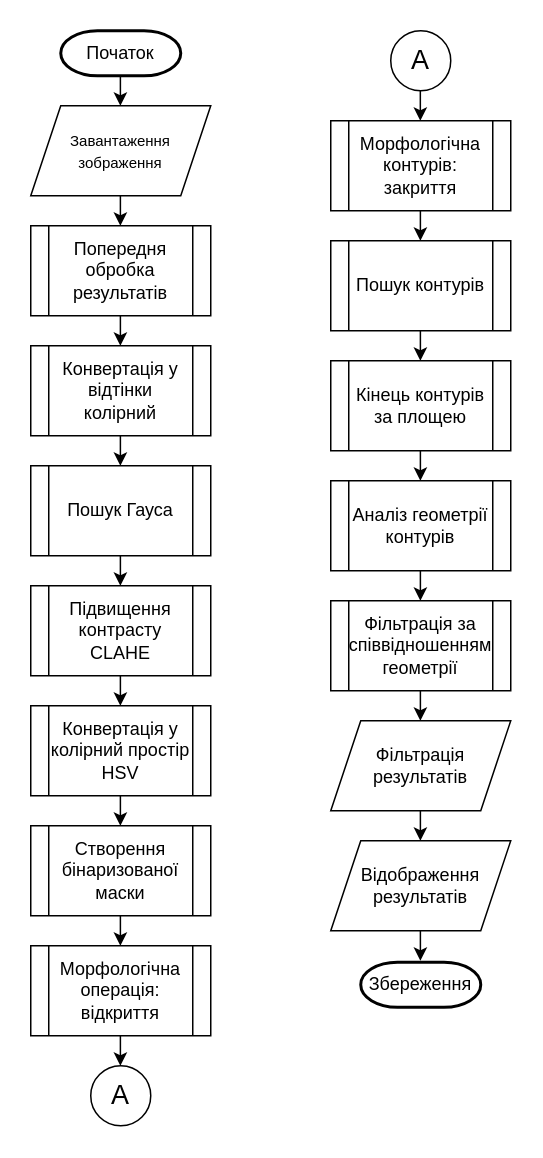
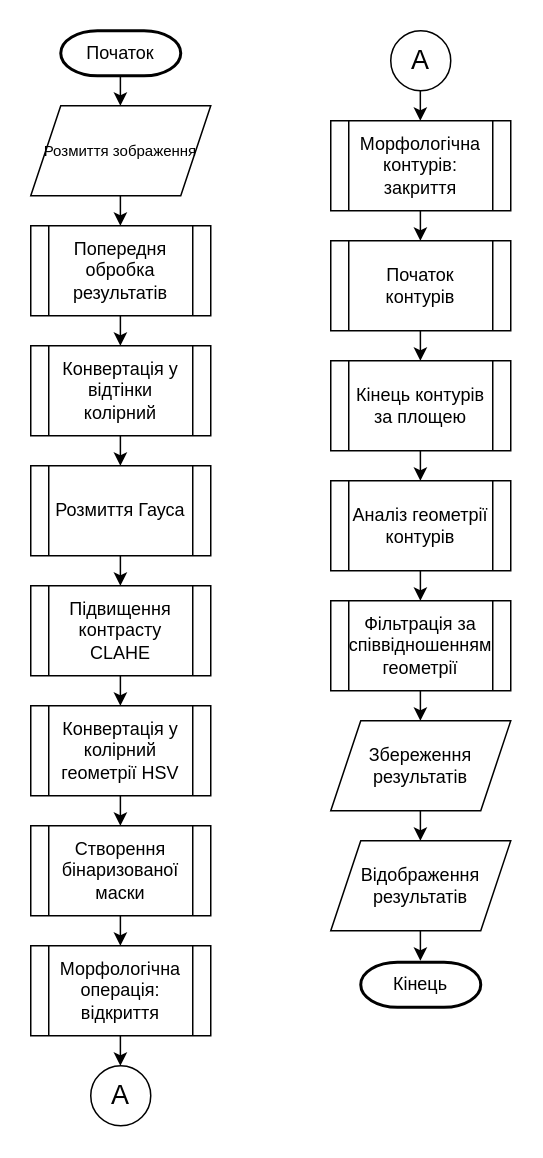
- <mxCell id="3" value="&lt;font style=&quot;font-size: 10px;&quot;&gt;Завантаження зображення&lt;/font&gt;" style="shape=parallelogram;perimeter=parallelogramPerimeter;whiteSpace=wrap;html=1;fixedSize=1;" vertex="1" parent="1"><mxGeometry x="20" y="70" width="120" height="60" as="geometry" /></mxCell>
+ <mxCell id="3" value="&lt;font style=&quot;font-size: 10px;&quot;&gt;Розмиття зображення&lt;/font&gt;" style="shape=parallelogram;perimeter=parallelogramPerimeter;whiteSpace=wrap;html=1;fixedSize=1;" vertex="1" parent="1"><mxGeometry x="20" y="70" width="120" height="60" as="geometry" /></mxCell>
- <mxCell id="34" value="Пошук контурів" style="shape=process;whiteSpace=wrap;html=1;backgroundOutline=1;" vertex="1" parent="1"><mxGeometry x="220" y="160" width="120" height="60" as="geometry" /></mxCell>
+ <mxCell id="34" value="Початок контурів" style="shape=process;whiteSpace=wrap;html=1;backgroundOutline=1;" vertex="1" parent="1"><mxGeometry x="220" y="160" width="120" height="60" as="geometry" /></mxCell>
- <mxCell id="10" value="Пошук Гауса" style="shape=process;whiteSpace=wrap;html=1;backgroundOutline=1;" vertex="1" parent="1"><mxGeometry x="20" y="310" width="120" height="60" as="geometry" /></mxCell>
+ <mxCell id="10" value="Розмиття Гауса" style="shape=process;whiteSpace=wrap;html=1;backgroundOutline=1;" vertex="1" parent="1"><mxGeometry x="20" y="310" width="120" height="60" as="geometry" /></mxCell>
- <mxCell id="15" value="Конвертація у колірний простір HSV" style="shape=process;whiteSpace=wrap;html=1;backgroundOutline=1;" vertex="1" parent="1"><mxGeometry x="20" y="470" width="120" height="60" as="geometry" /></mxCell>
+ <mxCell id="15" value="Конвертація у колірний геометрії HSV" style="shape=process;whiteSpace=wrap;html=1;backgroundOutline=1;" vertex="1" parent="1"><mxGeometry x="20" y="470" width="120" height="60" as="geometry" /></mxCell>
- <mxCell id="28" value="Фільтрація результатів" style="shape=parallelogram;perimeter=parallelogramPerimeter;whiteSpace=wrap;html=1;fixedSize=1;" vertex="1" parent="1"><mxGeometry x="220" y="480" width="120" height="60" as="geometry" /></mxCell>
+ <mxCell id="28" value="Збереження результатів" style="shape=parallelogram;perimeter=parallelogramPerimeter;whiteSpace=wrap;html=1;fixedSize=1;" vertex="1" parent="1"><mxGeometry x="220" y="480" width="120" height="60" as="geometry" /></mxCell>
- <mxCell id="13" value="Збереження" style="strokeWidth=2;html=1;shape=mxgraph.flowchart.terminator;whiteSpace=wrap;" vertex="1" parent="1"><mxGeometry x="240" y="641" width="80" height="30" as="geometry" /></mxCell>
+ <mxCell id="13" value="Кінець" style="strokeWidth=2;html=1;shape=mxgraph.flowchart.terminator;whiteSpace=wrap;" vertex="1" parent="1"><mxGeometry x="240" y="641" width="80" height="30" as="geometry" /></mxCell>
